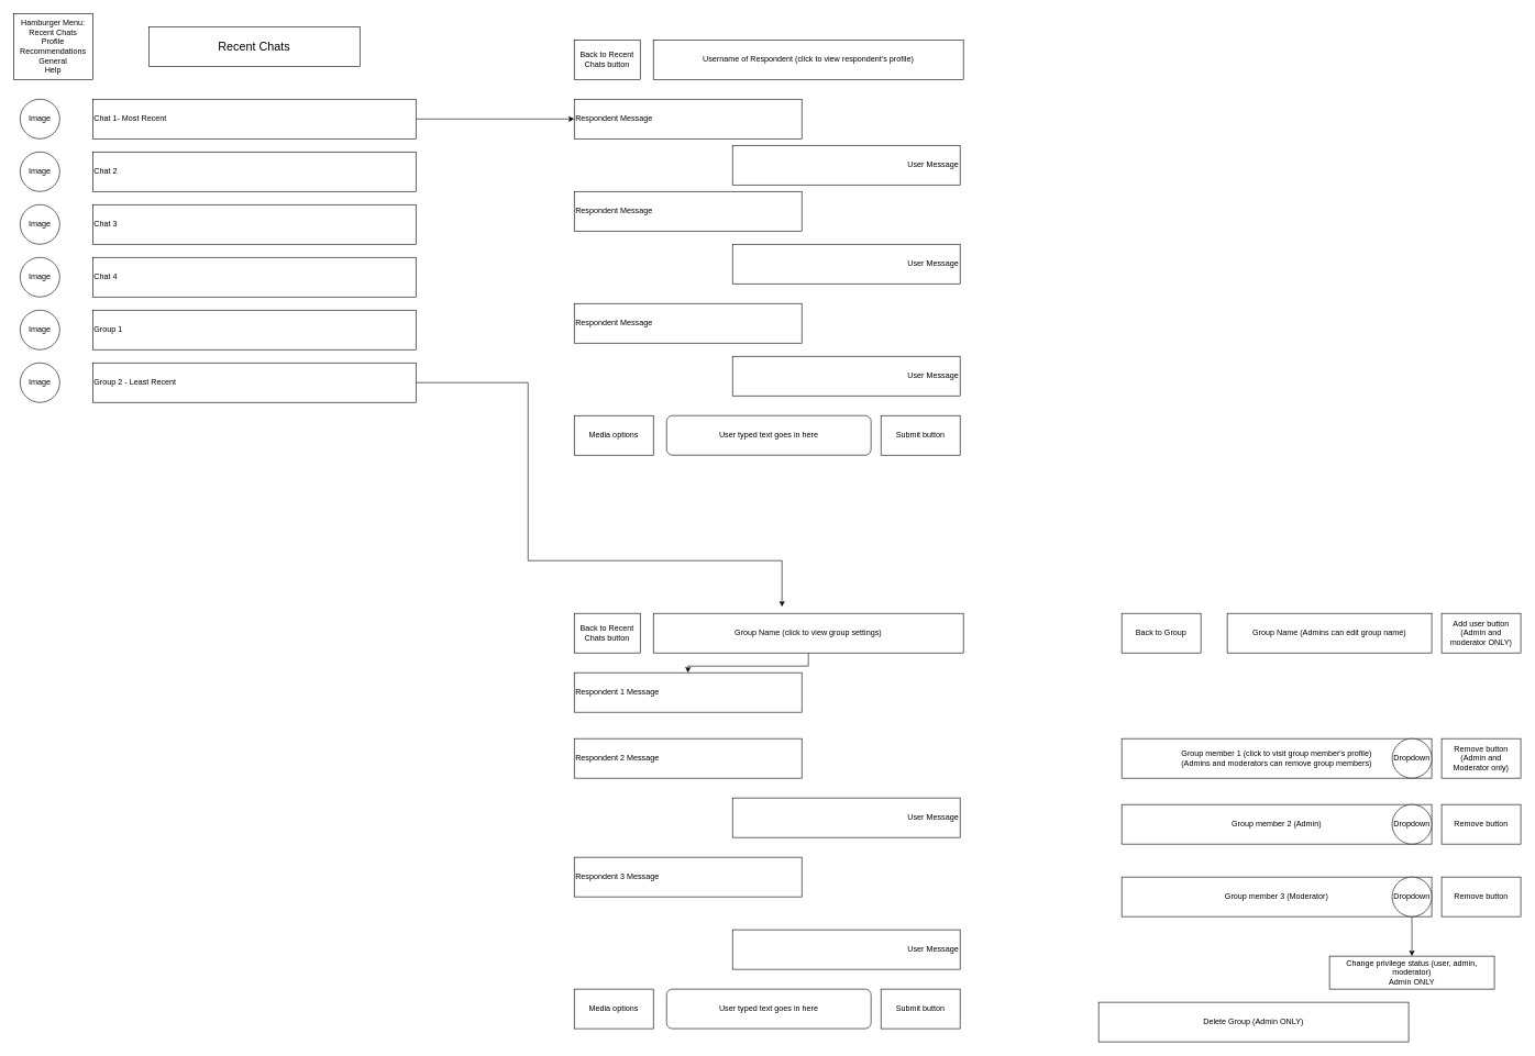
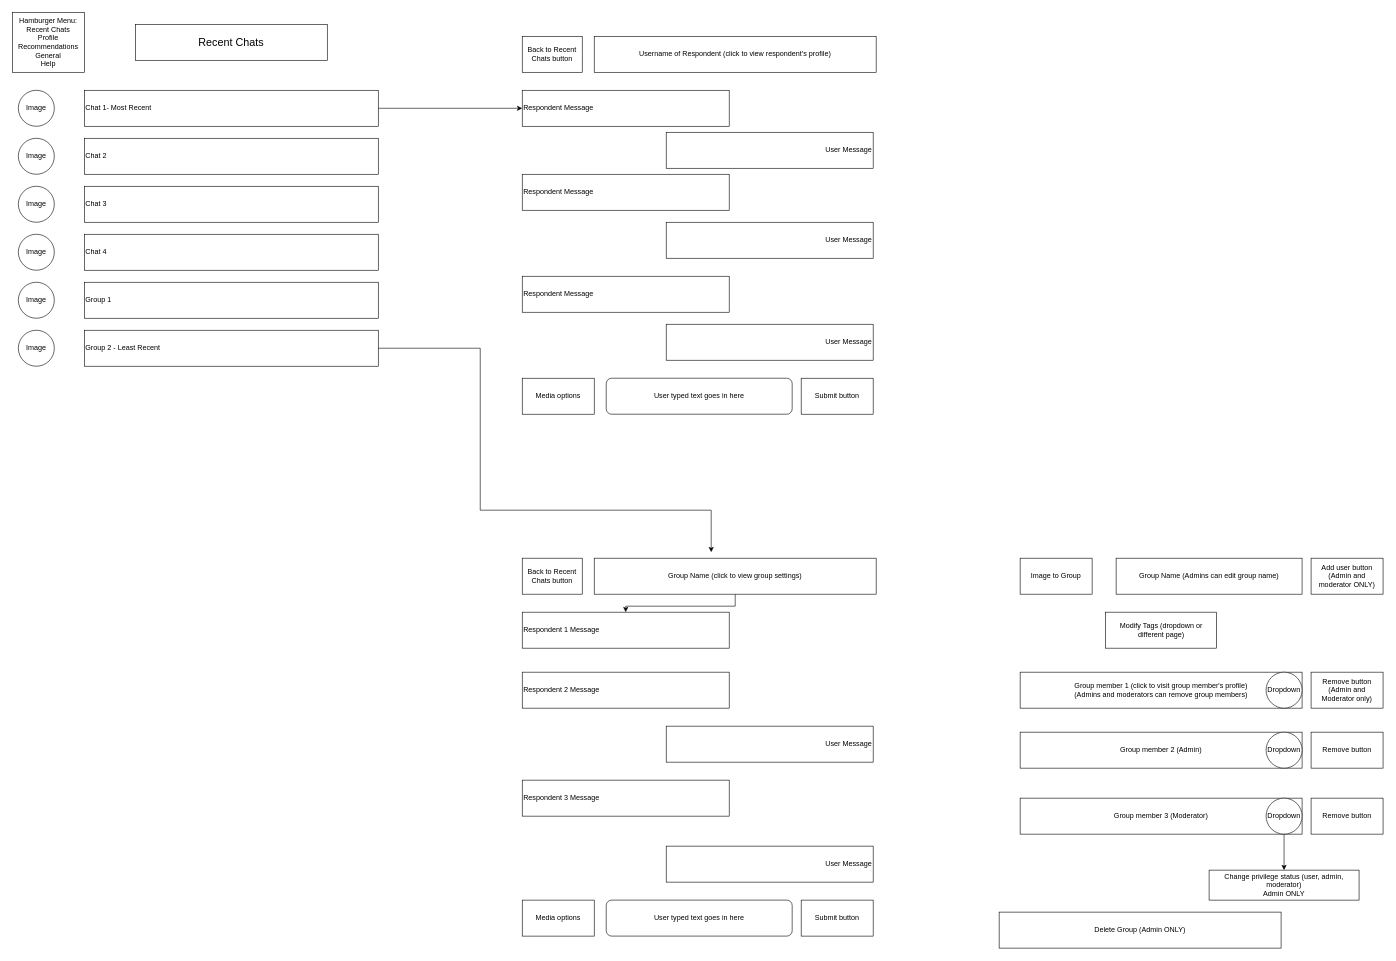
- <mxCell id="54" value="Back to Group" style="rounded=0;whiteSpace=wrap;html=1;align=center;" vertex="1" parent="1"><mxGeometry x="1700" y="930" width="120" height="60" as="geometry" /></mxCell>
+ <mxCell id="54" value="Image to Group" style="rounded=0;whiteSpace=wrap;html=1;align=center;" vertex="1" parent="1"><mxGeometry x="1700" y="930" width="120" height="60" as="geometry" /></mxCell>
+ <mxCell id="55" value="Modify Tags (dropdown or different page)" style="rounded=0;whiteSpace=wrap;html=1;align=center;" vertex="1" parent="1"><mxGeometry x="1842.5" y="1020" width="185" height="60" as="geometry" /></mxCell>
